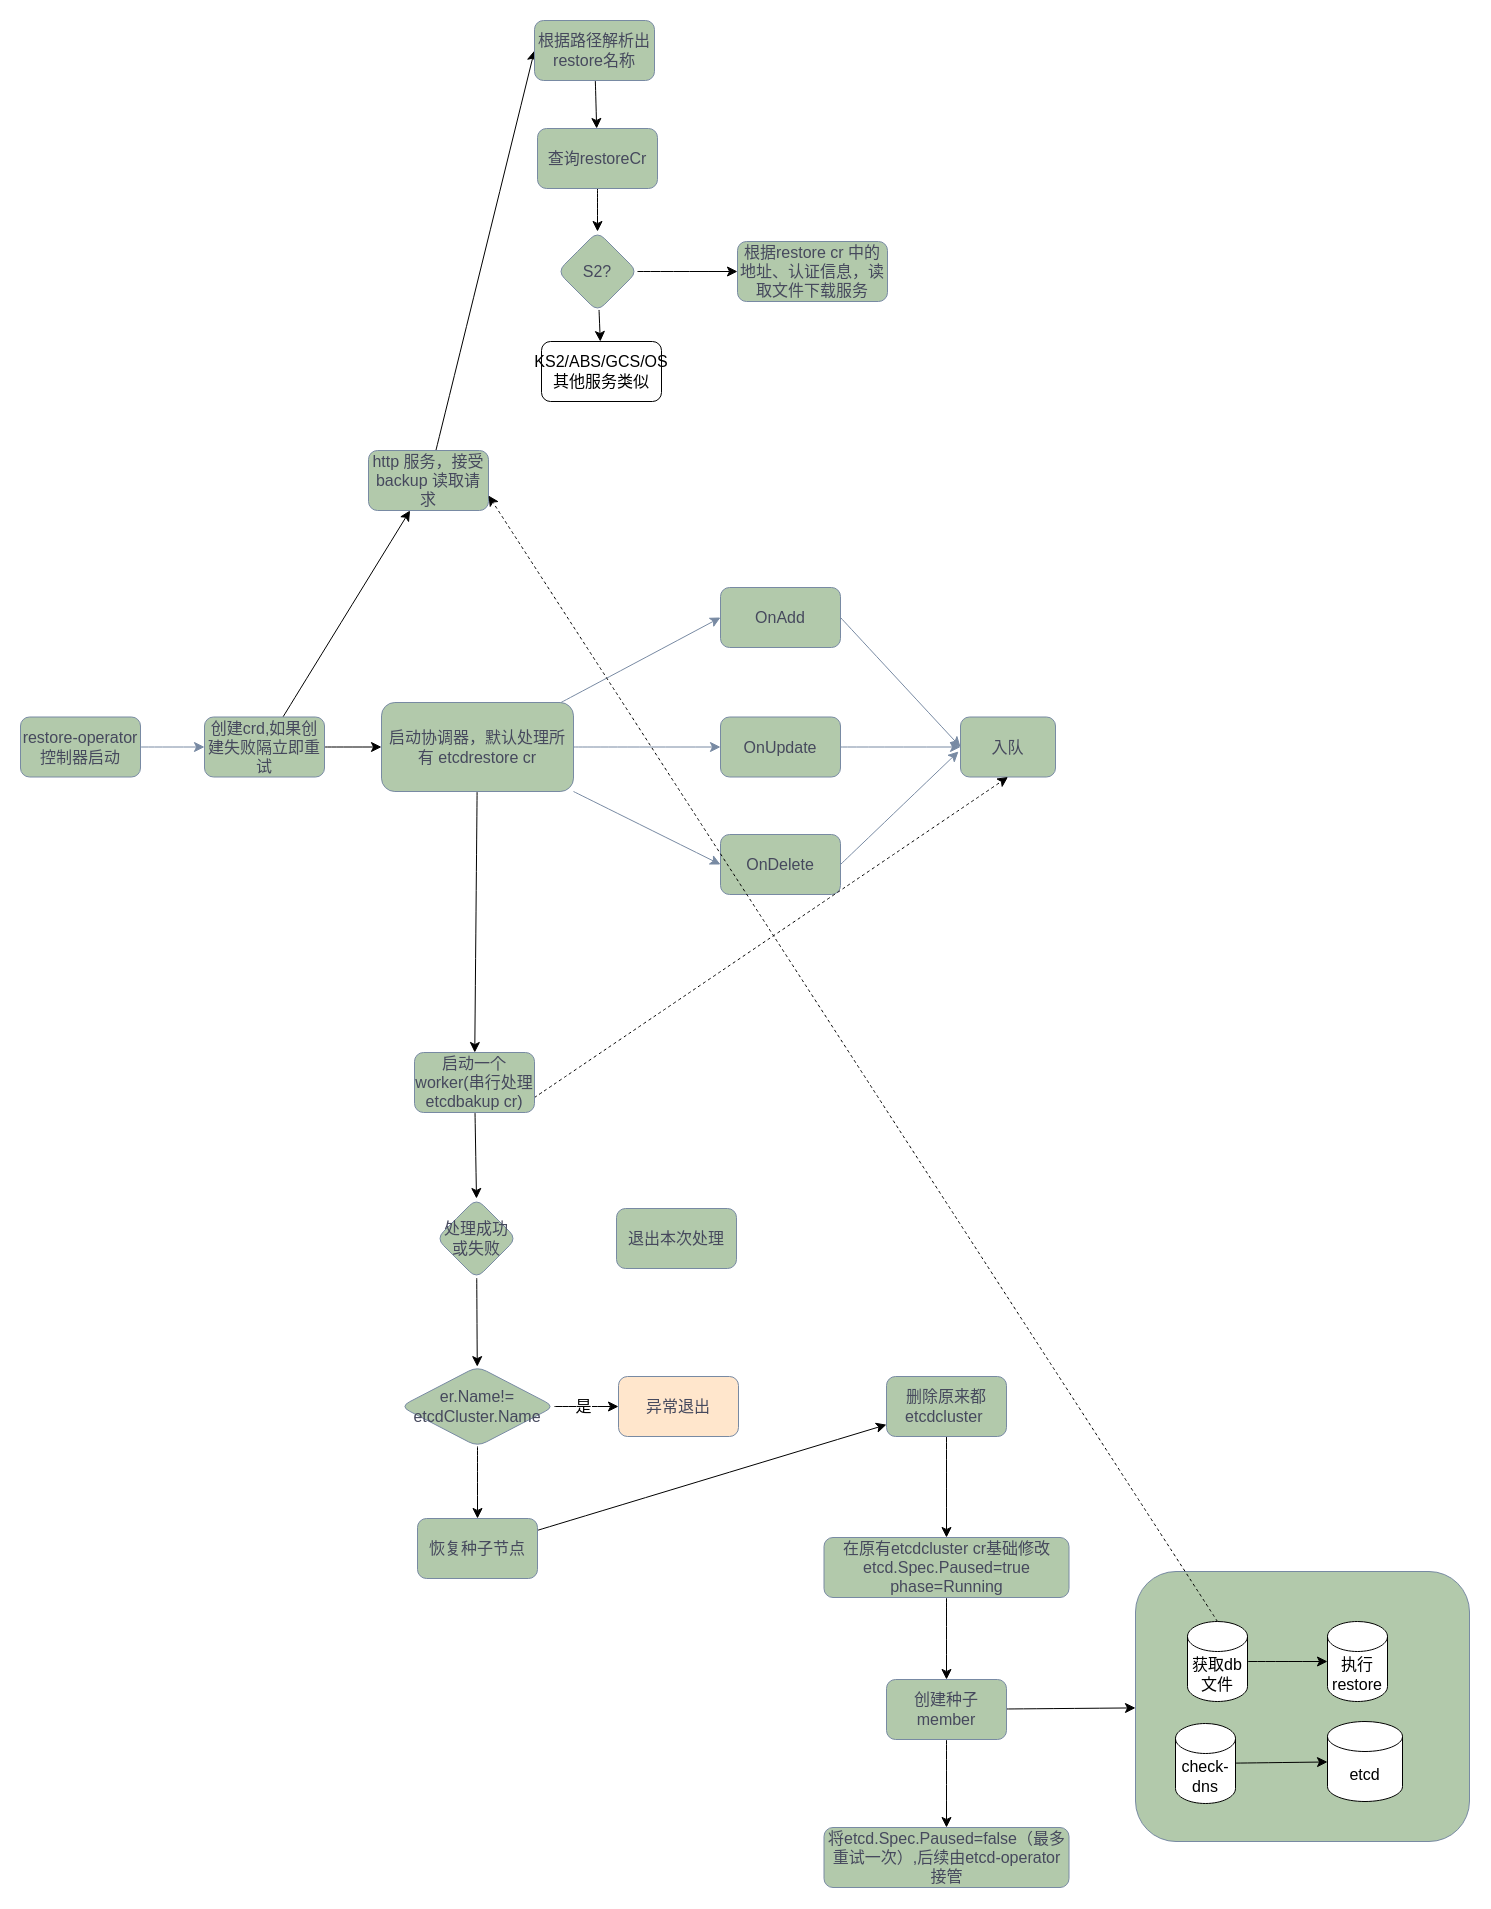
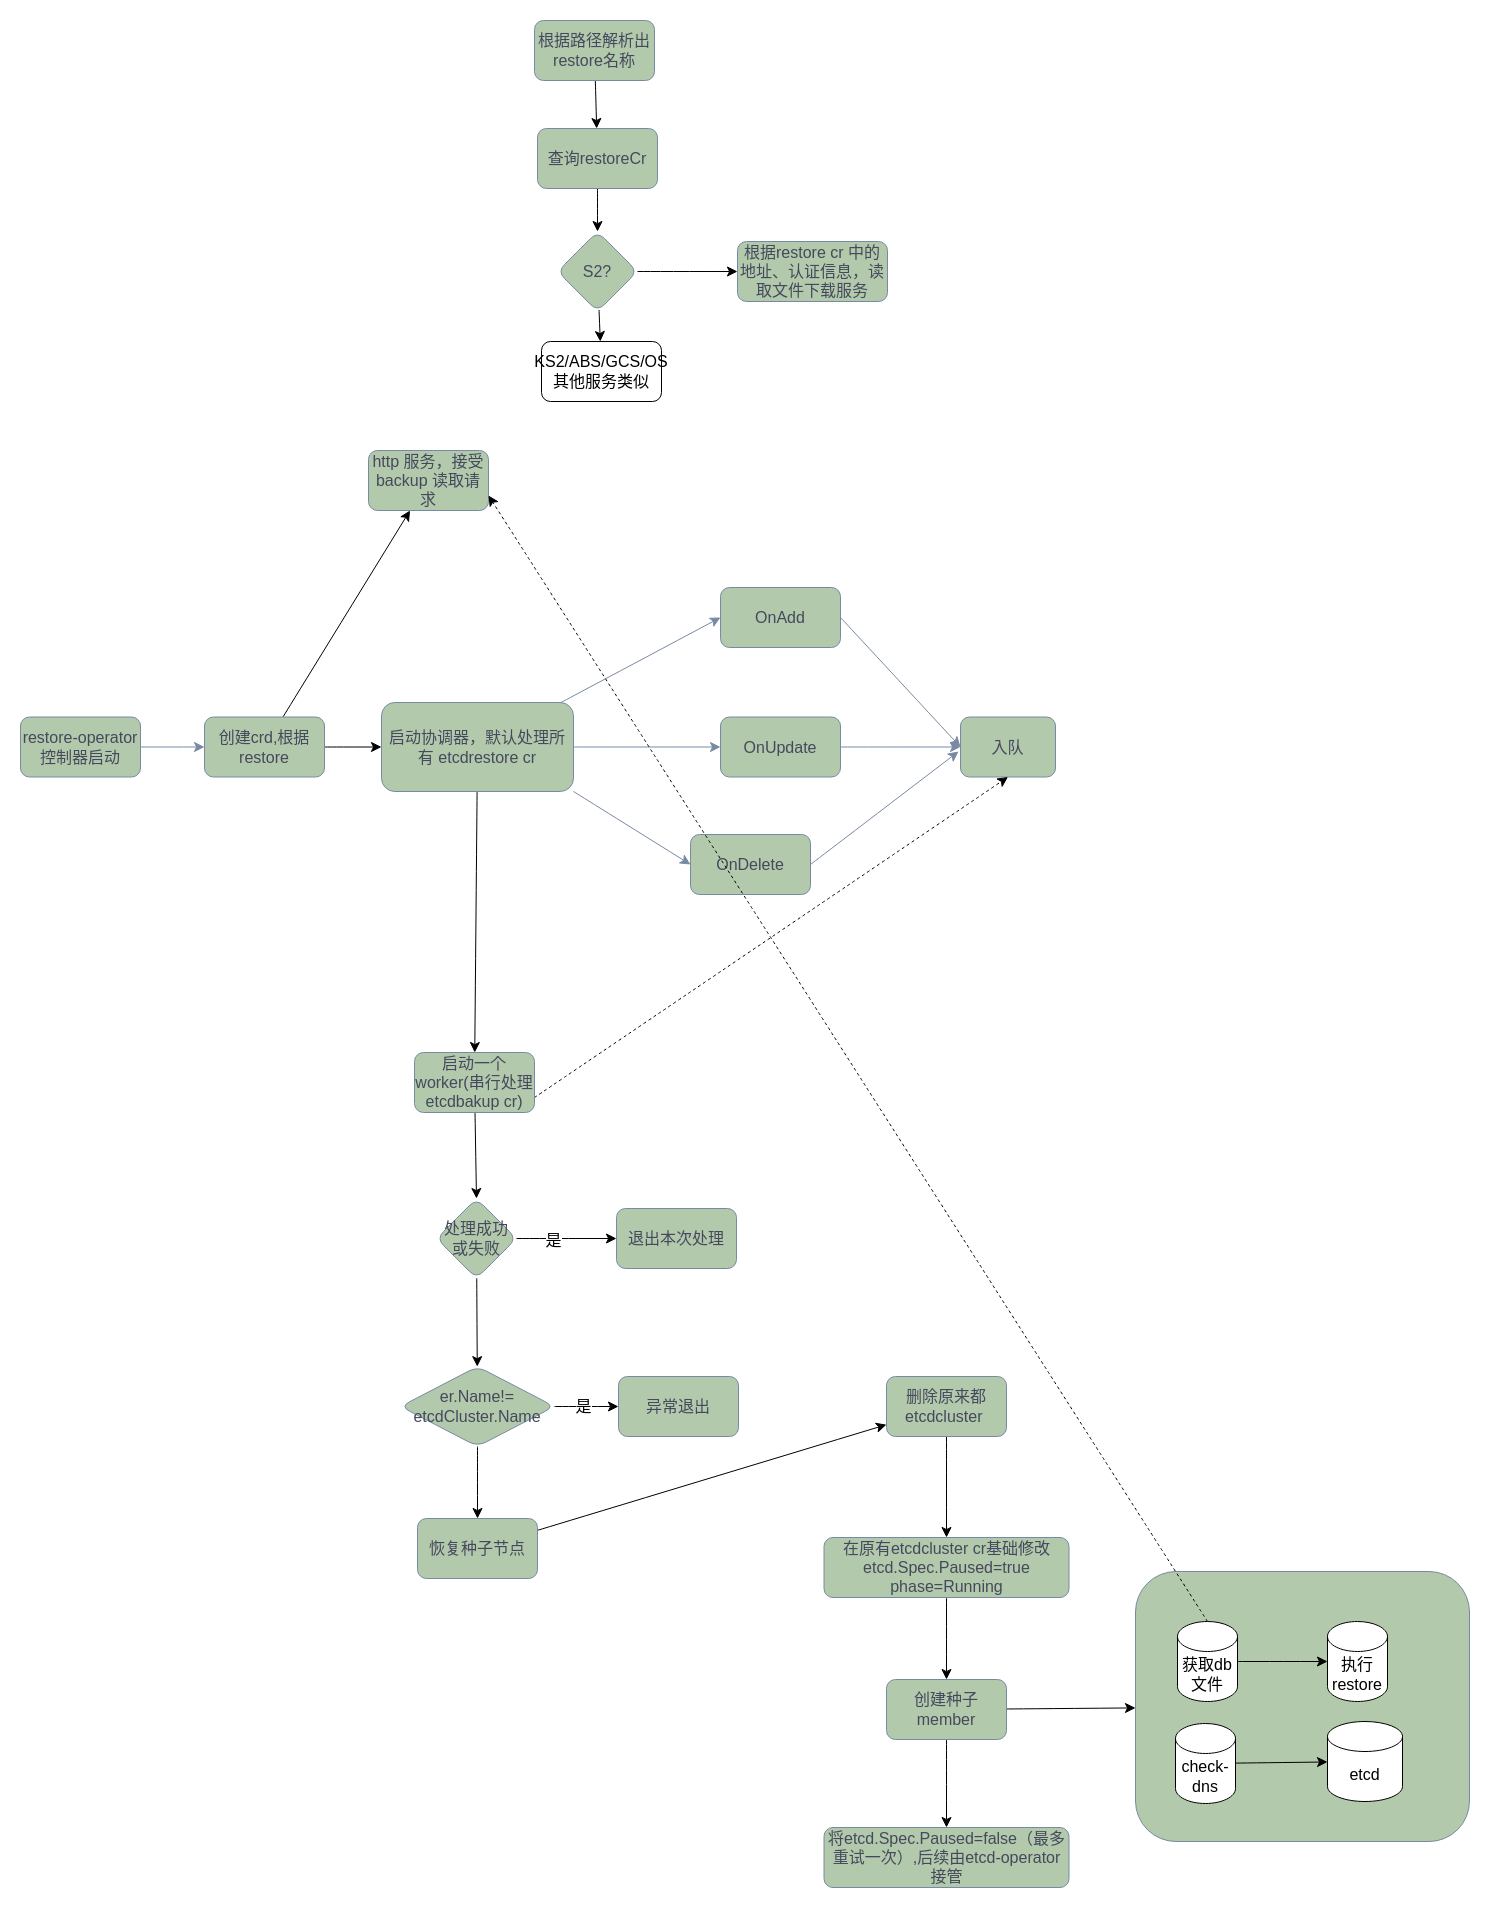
- <mxCell id="29" value="" style="edgeStyle=none;curved=1;rounded=0;orthogonalLoop=1;jettySize=auto;html=1;fontSize=12;startSize=8;endSize=8;entryX=0;entryY=0.5;entryDx=0;entryDy=0;" edge="1" parent="1" source="30" target="55"><mxGeometry relative="1" as="geometry" /></mxCell>
- <mxCell id="6" value="创建crd,如果创建失败隔立即重试" style="whiteSpace=wrap;html=1;fontSize=16;rounded=1;flipH=1;labelBackgroundColor=none;fillColor=#B2C9AB;strokeColor=#788AA3;fontColor=#46495D;" parent="1" vertex="1"><mxGeometry x="204" y="716.5" width="120" height="60" as="geometry" /></mxCell>
+ <mxCell id="6" value="创建crd,根据restore" style="whiteSpace=wrap;html=1;fontSize=16;rounded=1;flipH=1;labelBackgroundColor=none;fillColor=#B2C9AB;strokeColor=#788AA3;fontColor=#46495D;" parent="1" vertex="1"><mxGeometry x="204" y="716.5" width="120" height="60" as="geometry" /></mxCell>
- <mxCell id="16" value="OnDelete" style="whiteSpace=wrap;html=1;fontSize=16;rounded=1;labelBackgroundColor=none;fillColor=#B2C9AB;strokeColor=#788AA3;fontColor=#46495D;" parent="1" vertex="1"><mxGeometry x="720" y="834" width="120" height="60" as="geometry" /></mxCell>
+ <mxCell id="16" value="OnDelete" style="whiteSpace=wrap;html=1;fontSize=16;rounded=1;labelBackgroundColor=none;fillColor=#B2C9AB;strokeColor=#788AA3;fontColor=#46495D;" parent="1" vertex="1"><mxGeometry x="690" y="834" width="120" height="60" as="geometry" /></mxCell>
+ <mxCell id="22" value="" style="edgeStyle=none;curved=1;rounded=0;orthogonalLoop=1;jettySize=auto;html=1;fontSize=12;startSize=8;endSize=8;" parent="1" source="25" target="26" edge="1"><mxGeometry relative="1" as="geometry" /></mxCell>
+ <mxCell id="23" value="是" style="edgeLabel;html=1;align=center;verticalAlign=middle;resizable=0;points=[];fontSize=16;" parent="22" vertex="1" connectable="0"><mxGeometry x="-0.28" y="-1" relative="1" as="geometry"><mxPoint as="offset" /></mxGeometry></mxCell>
- <mxCell id="35" value="异常退出" style="whiteSpace=wrap;html=1;fontSize=16;fillColor=#ffe6cc;strokeColor=#788AA3;fontColor=#46495D;rounded=1;labelBackgroundColor=none;" vertex="1" parent="1"><mxGeometry x="618" y="1376" width="120" height="60" as="geometry" /></mxCell>
+ <mxCell id="35" value="异常退出" style="whiteSpace=wrap;html=1;fontSize=16;fillColor=#B2C9AB;strokeColor=#788AA3;fontColor=#46495D;rounded=1;labelBackgroundColor=none;" vertex="1" parent="1"><mxGeometry x="618" y="1376" width="120" height="60" as="geometry" /></mxCell>
- <mxCell id="49" value="获取db文件" style="shape=cylinder3;whiteSpace=wrap;html=1;boundedLbl=1;backgroundOutline=1;size=15;fontSize=16;" vertex="1" parent="1"><mxGeometry x="1187" y="1621" width="60" height="80" as="geometry" /></mxCell>
+ <mxCell id="49" value="获取db文件" style="shape=cylinder3;whiteSpace=wrap;html=1;boundedLbl=1;backgroundOutline=1;size=15;fontSize=16;" vertex="1" parent="1"><mxGeometry x="1177" y="1621" width="60" height="80" as="geometry" /></mxCell>
